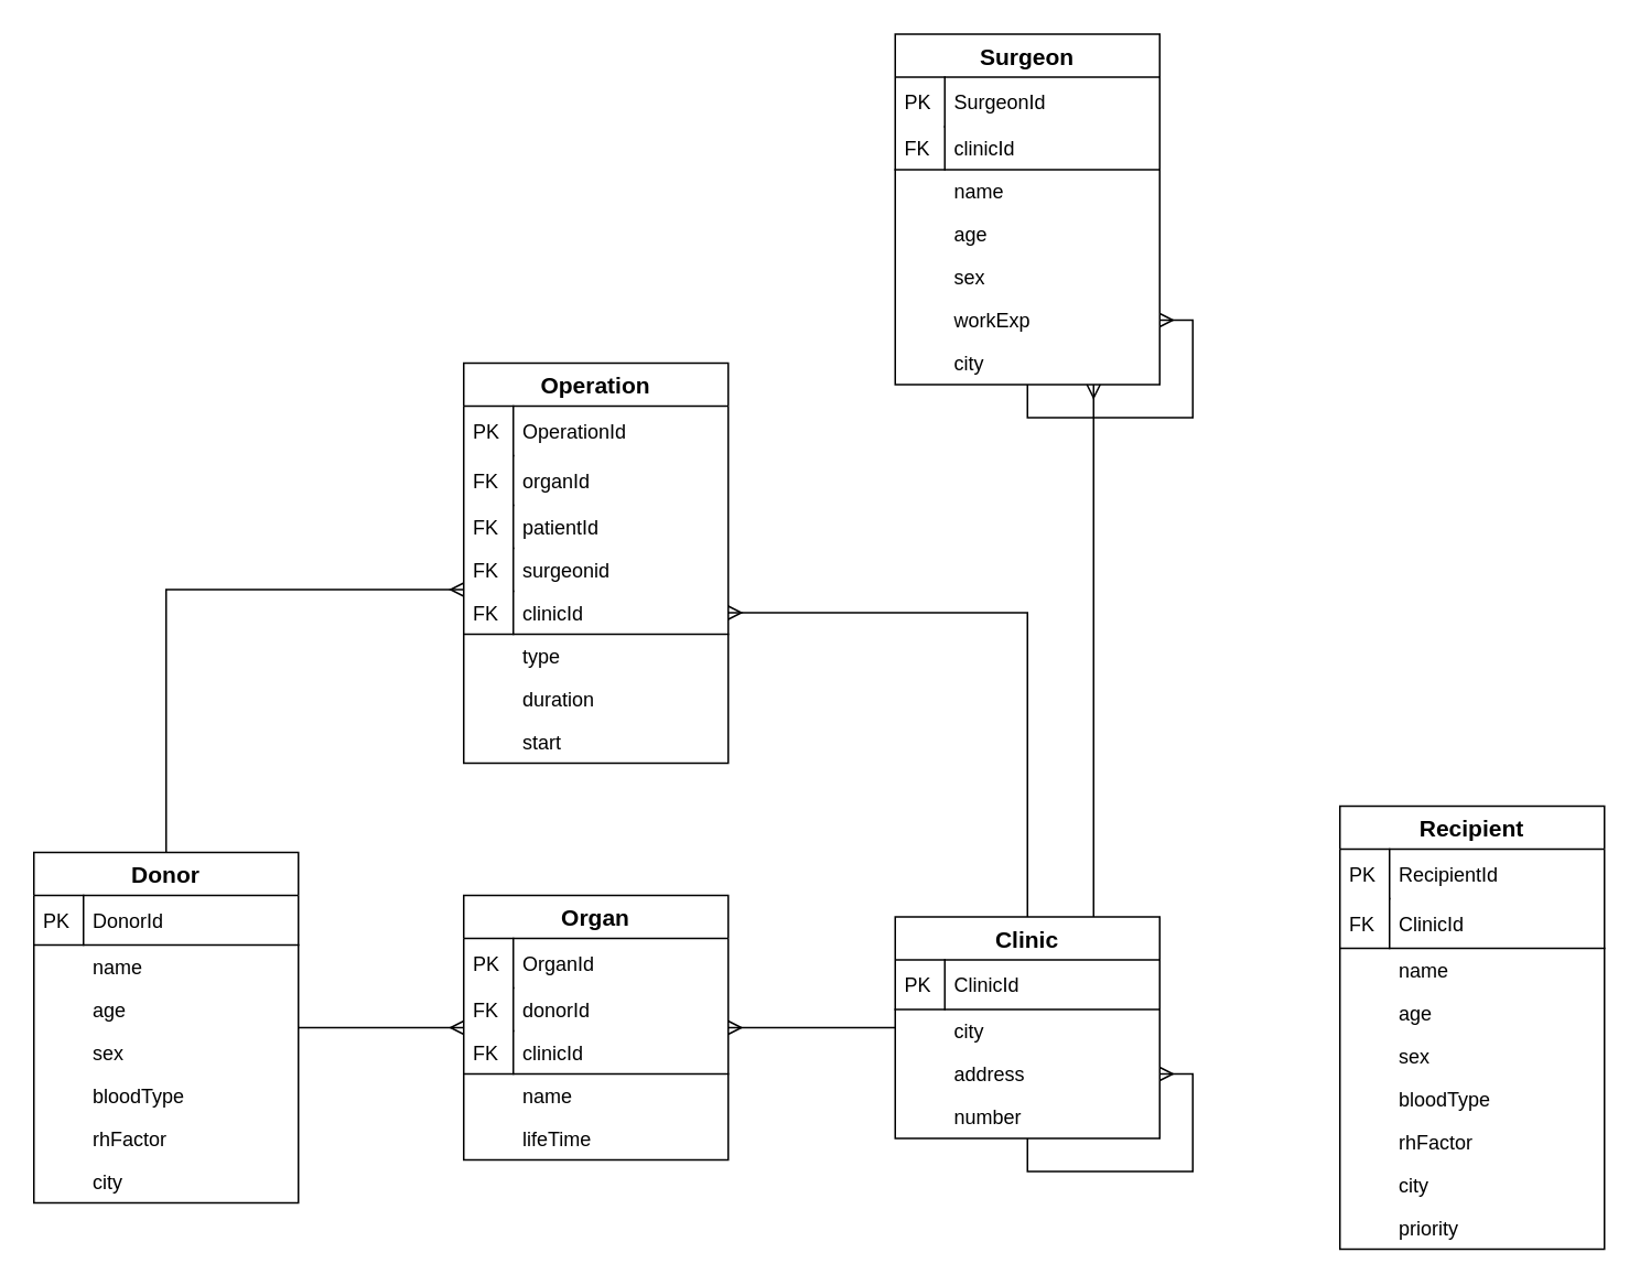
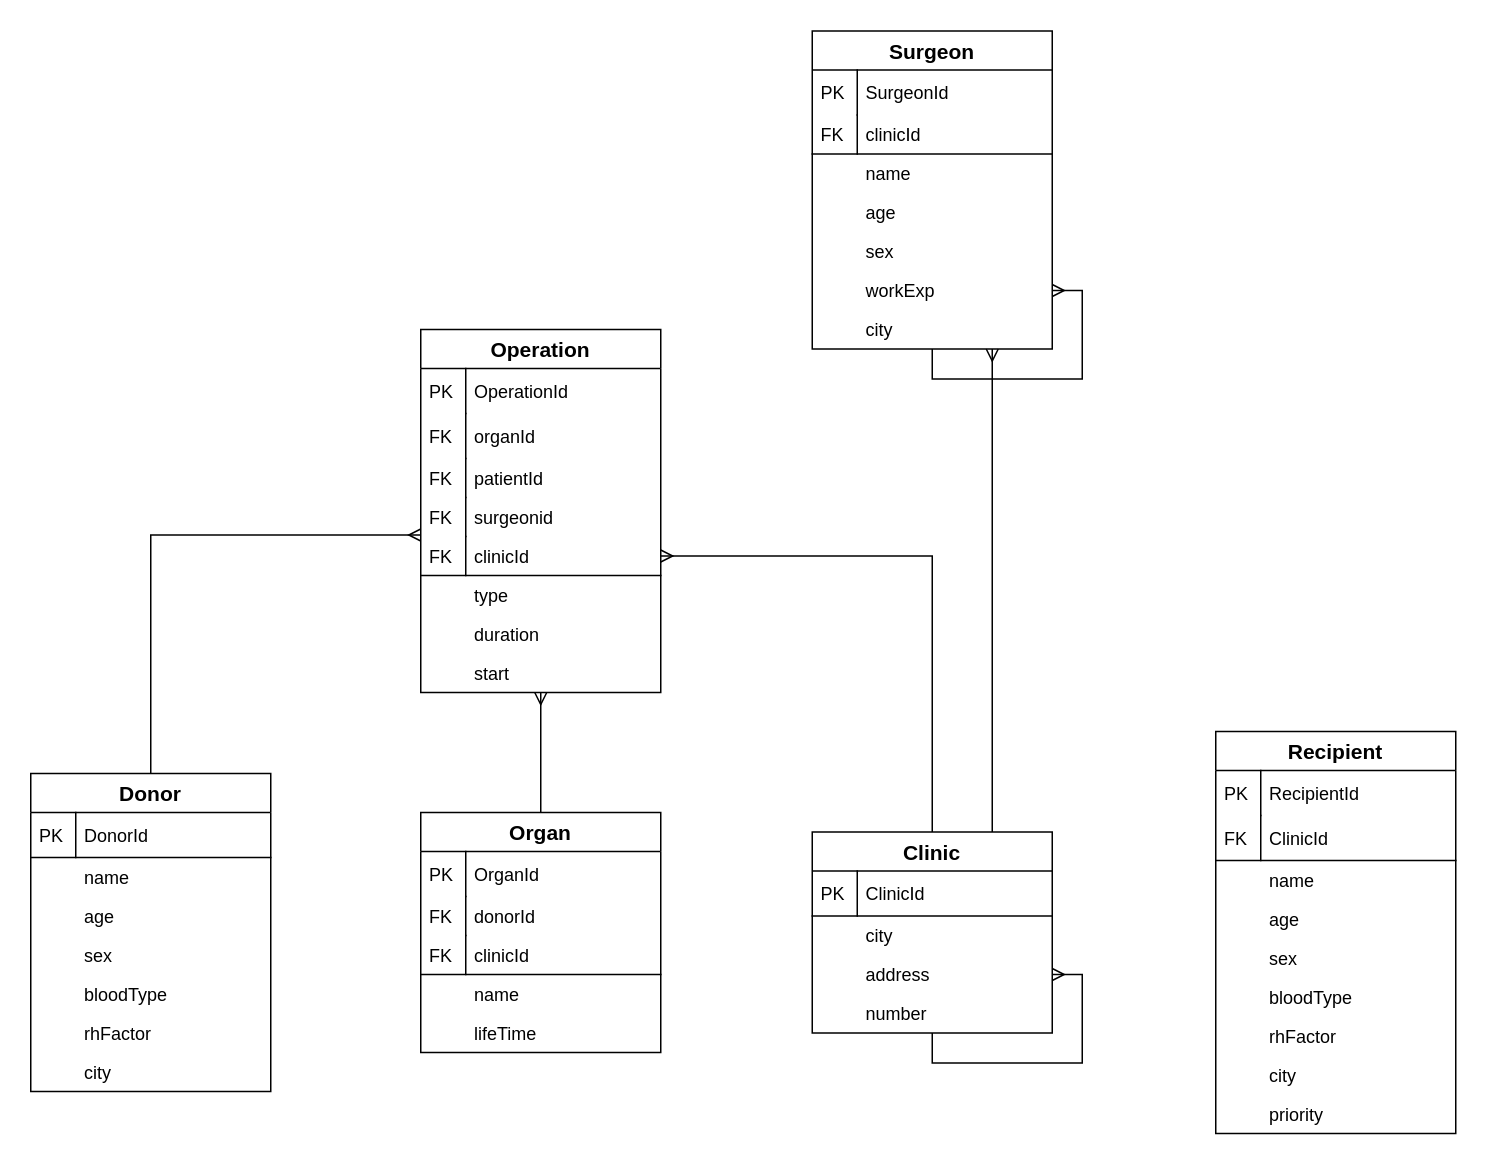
+ <mxCell id="27" style="edgeStyle=orthogonalEdgeStyle;rounded=0;orthogonalLoop=1;jettySize=auto;html=1;endArrow=ERmany;endFill=0;startArrow=none;startFill=0;" parent="1" source="28" target="59" edge="1"><mxGeometry relative="1" as="geometry"><Array as="points"><mxPoint x="360" y="510" /><mxPoint x="360" y="510" /></Array></mxGeometry></mxCell>
- <mxCell id="3" style="edgeStyle=orthogonalEdgeStyle;rounded=0;orthogonalLoop=1;jettySize=auto;html=1;startArrow=none;startFill=0;endArrow=ERmany;endFill=0;noEdgeStyle=1;" parent="1" source="17" target="28" edge="1"><mxGeometry relative="1" as="geometry"><Array as="points" /></mxGeometry></mxCell>
- <mxCell id="2" style="edgeStyle=orthogonalEdgeStyle;rounded=0;orthogonalLoop=1;jettySize=auto;html=1;endArrow=none;endFill=0;noEdgeStyle=1;startArrow=ERmany;startFill=0;" parent="1" source="28" target="41" edge="1"><mxGeometry relative="1" as="geometry"><Array as="points" /></mxGeometry></mxCell>
